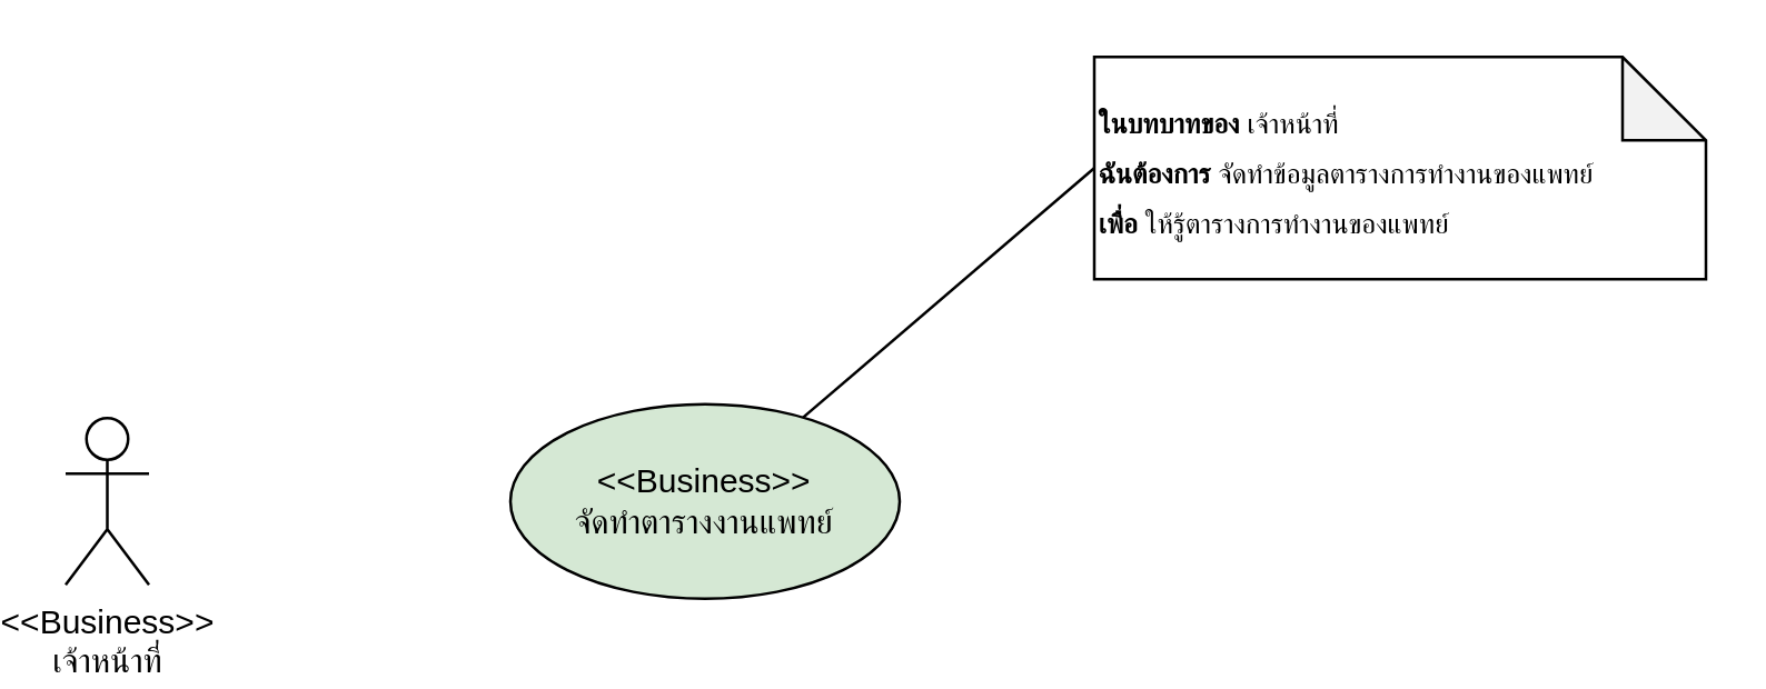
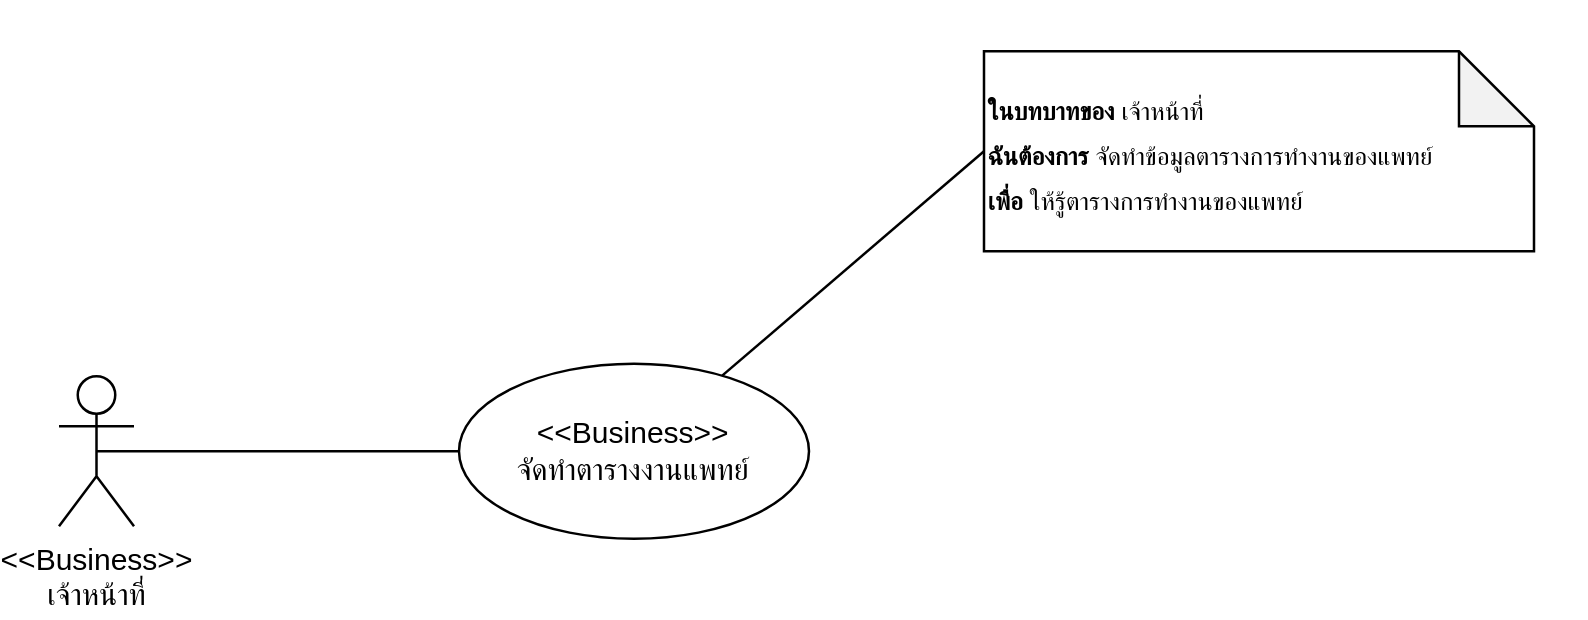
+ <mxCell id="5" value="" style="endArrow=none;endFill=1;endSize=12;html=1;rounded=0;exitX=0.5;exitY=0.5;exitDx=0;exitDy=0;exitPerimeter=0;entryX=0;entryY=0.5;entryDx=0;entryDy=0;" parent="1" source="2" target="4" edge="1"><mxGeometry width="160" relative="1" as="geometry"><mxPoint x="190" y="120" as="sourcePoint" /><mxPoint x="350" y="120" as="targetPoint" /></mxGeometry></mxCell>
- <mxCell id="4" value="&amp;lt;&amp;lt;Business&amp;gt;&amp;gt;&lt;br&gt;จัดทำตารางงานแพทย์" style="ellipse;whiteSpace=wrap;html=1;fillColor=#d5e8d4;" parent="1" vertex="1"><mxGeometry x="180" y="145" width="140" height="70" as="geometry" /></mxCell>
+ <mxCell id="4" value="&amp;lt;&amp;lt;Business&amp;gt;&amp;gt;&lt;br&gt;จัดทำตารางงานแพทย์" style="ellipse;whiteSpace=wrap;html=1;" parent="1" vertex="1"><mxGeometry x="180" y="145" width="140" height="70" as="geometry" /></mxCell>
